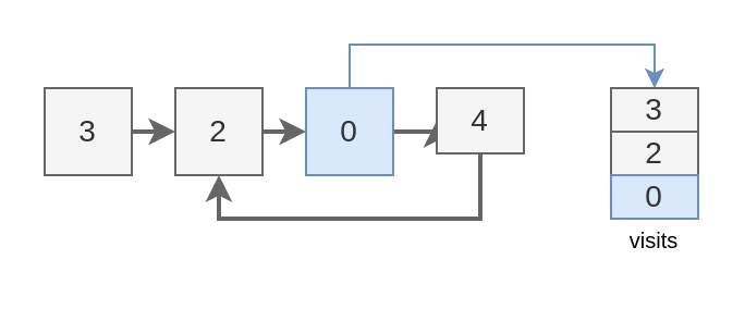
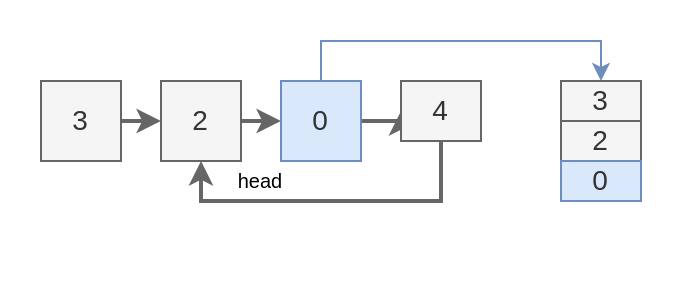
+ <mxCell id="11" value="head" style="text;html=1;align=center;verticalAlign=middle;whiteSpace=wrap;rounded=0;fontSize=10;" parent="1" vertex="1"><mxGeometry x="20" y="80" width="220" height="20" as="geometry" /></mxCell>
- <mxCell id="15" value="visits" style="text;html=1;align=center;verticalAlign=middle;whiteSpace=wrap;rounded=0;fontSize=10;" parent="1" vertex="1"><mxGeometry x="280" y="100" width="40" height="20" as="geometry" /></mxCell>
